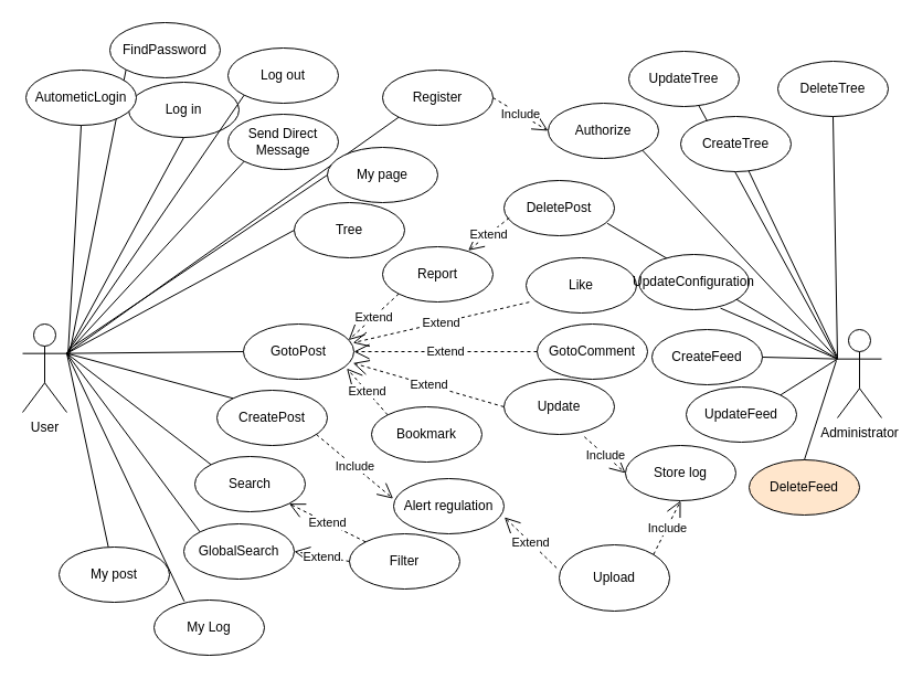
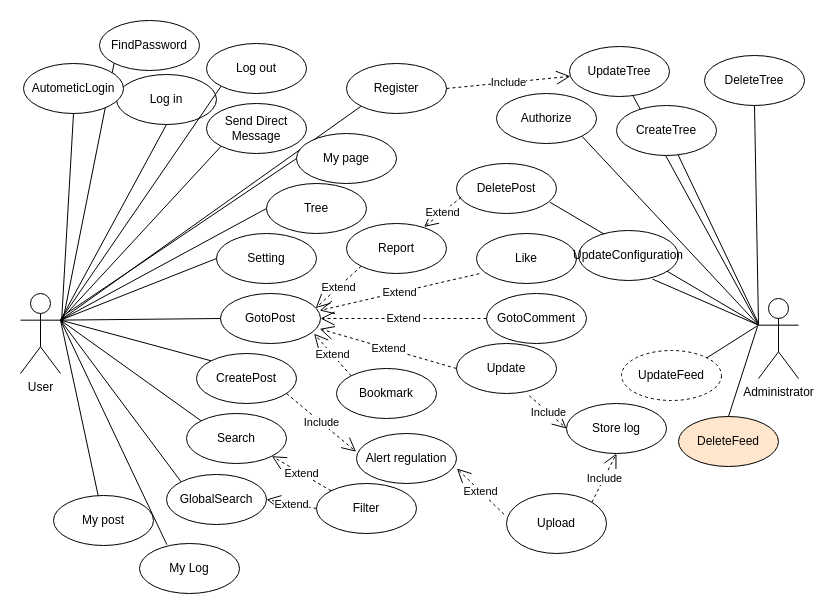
- <mxCell id="13" value="Include" style="endArrow=open;endSize=12;dashed=1;html=1;rounded=0;exitX=1;exitY=0.5;exitDx=0;exitDy=0;entryX=0;entryY=0.5;entryDx=0;entryDy=0;" parent="1" source="4" target="5" edge="1"><mxGeometry width="160" relative="1" as="geometry"><mxPoint x="290" y="313" as="sourcePoint" /><mxPoint x="450" y="313" as="targetPoint" /></mxGeometry></mxCell>
+ <mxCell id="13" value="Include" style="endArrow=open;endSize=12;dashed=1;html=1;rounded=0;exitX=1;exitY=0.5;exitDx=0;exitDy=0;" parent="1" source="4" target="62" edge="1"><mxGeometry width="160" relative="1" as="geometry"><mxPoint x="290" y="313" as="sourcePoint" /><mxPoint x="450" y="313" as="targetPoint" /></mxGeometry></mxCell>
+ <mxCell id="46" value="Setting" style="ellipse;whiteSpace=wrap;html=1;" parent="1" vertex="1"><mxGeometry x="216" y="233" width="100" height="50" as="geometry" /></mxCell>
+ <mxCell id="48" value="" style="endArrow=none;html=1;rounded=0;exitX=1;exitY=0.333;exitDx=0;exitDy=0;exitPerimeter=0;entryX=0;entryY=0.5;entryDx=0;entryDy=0;" parent="1" source="2" target="46" edge="1"><mxGeometry width="50" height="50" relative="1" as="geometry"><mxPoint x="70" y="329.667" as="sourcePoint" /><mxPoint x="120.615" y="563.145" as="targetPoint" /></mxGeometry></mxCell>
- <mxCell id="68" value="CreateFeed" style="ellipse;whiteSpace=wrap;html=1;" vertex="1" parent="1"><mxGeometry x="590" y="298" width="100" height="50" as="geometry" /></mxCell>
- <mxCell id="71" value="" style="endArrow=none;html=1;rounded=0;entryX=1;entryY=0.5;entryDx=0;entryDy=0;exitX=0;exitY=0.333;exitDx=0;exitDy=0;exitPerimeter=0;" edge="1" parent="1" source="3" target="68"><mxGeometry width="50" height="50" relative="1" as="geometry"><mxPoint x="768" y="334.667" as="sourcePoint" /><mxPoint x="662" y="288.6" as="targetPoint" /></mxGeometry></mxCell>
- <mxCell id="69" value="UpdateFeed" style="ellipse;whiteSpace=wrap;html=1;" vertex="1" parent="1"><mxGeometry x="621" y="350" width="100" height="50" as="geometry" /></mxCell>
+ <mxCell id="69" value="UpdateFeed" style="ellipse;whiteSpace=wrap;html=1;dashed=1;" vertex="1" parent="1"><mxGeometry x="621" y="350" width="100" height="50" as="geometry" /></mxCell>
- <mxCell id="11" value="Search" style="ellipse;whiteSpace=wrap;html=1;" parent="1" vertex="1"><mxGeometry x="176" y="413" width="100" height="50" as="geometry" /></mxCell>
+ <mxCell id="11" value="Search" style="ellipse;whiteSpace=wrap;html=1;" parent="1" vertex="1"><mxGeometry x="186" y="413" width="100" height="50" as="geometry" /></mxCell>
